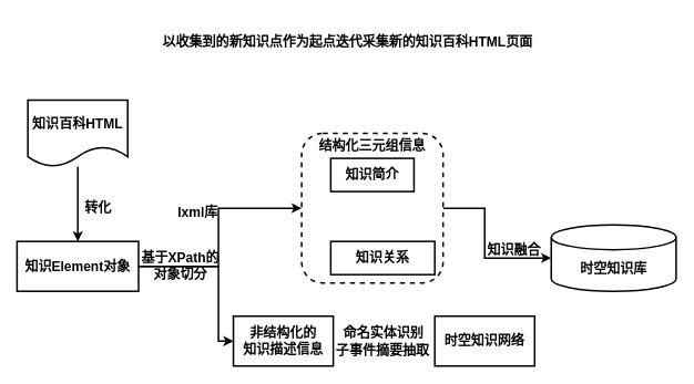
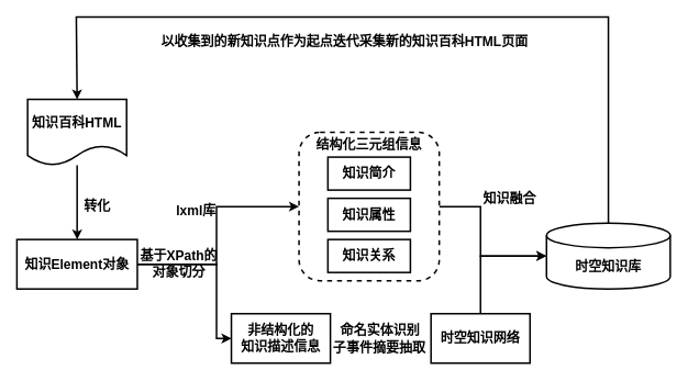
+ <mxCell id="16" style="edgeStyle=orthogonalEdgeStyle;rounded=0;orthogonalLoop=1;jettySize=auto;html=1;exitX=0.5;exitY=0;exitDx=0;exitDy=0;exitPerimeter=0;entryX=0.5;entryY=0;entryDx=0;entryDy=0;fontSize=16;strokeWidth=2;fontStyle=1" parent="1" source="17" target="5" edge="1"><mxGeometry relative="1" as="geometry"><Array as="points"><mxPoint x="737" y="20" /><mxPoint x="92" y="20" /></Array></mxGeometry></mxCell>
+ <mxCell id="10" value="&lt;span style=&quot;font-size: 16px;&quot;&gt;知识属性&lt;/span&gt;" style="rounded=0;whiteSpace=wrap;html=1;fontSize=16;strokeWidth=2;fontStyle=1" parent="1" vertex="1"><mxGeometry x="397" y="240" width="100" height="40" as="geometry" /></mxCell>
- <mxCell id="23" value="&lt;b style=&quot;font-size: 16px;&quot;&gt;知识融合&lt;/b&gt;" style="text;html=1;align=center;verticalAlign=middle;resizable=0;points=[];autosize=1;strokeColor=none;fillColor=none;fontSize=16;" parent="1" vertex="1"><mxGeometry x="577" y="290" width="80" height="20" as="geometry" /></mxCell>
+ <mxCell id="23" value="&lt;b style=&quot;font-size: 16px;&quot;&gt;知识融合&lt;/b&gt;" style="text;html=1;align=center;verticalAlign=middle;resizable=0;points=[];autosize=1;strokeColor=none;fillColor=none;fontSize=16;" parent="1" vertex="1"><mxGeometry x="577" y="230" width="80" height="20" as="geometry" /></mxCell>
- <mxCell id="11" value="&lt;span style=&quot;font-size: 16px;&quot;&gt;知识关系&lt;/span&gt;" style="rounded=0;whiteSpace=wrap;html=1;fontSize=16;strokeWidth=2;fontStyle=1" parent="1" vertex="1"><mxGeometry x="397" y="290" width="125" height="40" as="geometry" /></mxCell>
+ <mxCell id="11" value="&lt;span style=&quot;font-size: 16px;&quot;&gt;知识关系&lt;/span&gt;" style="rounded=0;whiteSpace=wrap;html=1;fontSize=16;strokeWidth=2;fontStyle=1" parent="1" vertex="1"><mxGeometry x="397" y="290" width="100" height="40" as="geometry" /></mxCell>
+ <mxCell id="13" style="edgeStyle=orthogonalEdgeStyle;rounded=0;orthogonalLoop=1;jettySize=auto;html=1;exitX=0.5;exitY=0;exitDx=0;exitDy=0;entryX=0;entryY=0.5;entryDx=0;entryDy=0;entryPerimeter=0;fontSize=16;strokeWidth=2;" parent="1" source="14" target="17" edge="1"><mxGeometry relative="1" as="geometry" /></mxCell>
